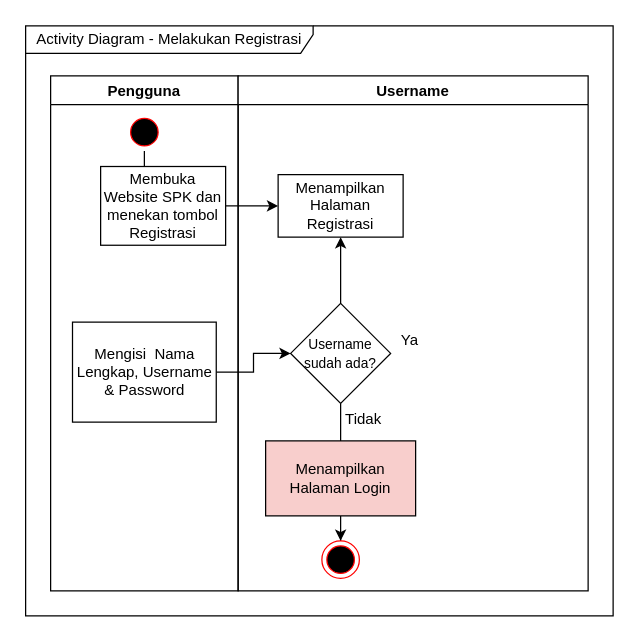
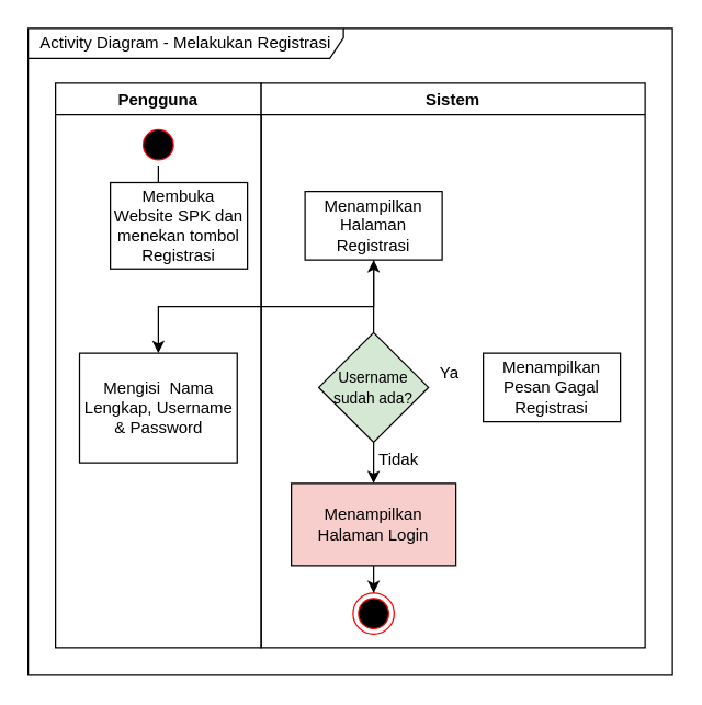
- <mxCell id="8" value="Username" style="swimlane;" parent="1" vertex="1"><mxGeometry x="190" y="60" width="280" height="412" as="geometry" /></mxCell>
+ <mxCell id="8" value="Sistem" style="swimlane;" parent="1" vertex="1"><mxGeometry x="190" y="60" width="280" height="412" as="geometry" /></mxCell>
- <mxCell id="6" style="edgeStyle=orthogonalEdgeStyle;rounded=0;orthogonalLoop=1;jettySize=auto;html=1;entryX=0;entryY=0.5;entryDx=0;entryDy=0;" parent="1" source="7" target="9" edge="1"><mxGeometry relative="1" as="geometry" /></mxCell>
+ <mxCell id="21" style="edgeStyle=orthogonalEdgeStyle;rounded=0;orthogonalLoop=1;jettySize=auto;html=1;entryX=0.5;entryY=0;entryDx=0;entryDy=0;exitX=0.5;exitY=1;exitDx=0;exitDy=0;" parent="1" source="9" target="20" edge="1"><mxGeometry relative="1" as="geometry" /></mxCell>
- <mxCell id="12" value="&lt;font style=&quot;font-size: 11px;&quot;&gt;Username sudah ada?&lt;/font&gt;" style="rhombus;whiteSpace=wrap;html=1;dashed=0;" parent="8" vertex="1"><mxGeometry x="42" y="182" width="80" height="80" as="geometry" /></mxCell>
+ <mxCell id="12" value="&lt;font style=&quot;font-size: 11px;&quot;&gt;Username sudah ada?&lt;/font&gt;" style="rhombus;whiteSpace=wrap;html=1;dashed=0;fillColor=#d5e8d4;" parent="8" vertex="1"><mxGeometry x="42" y="182" width="80" height="80" as="geometry" /></mxCell>
+ <mxCell id="18" value="Menampilkan Pesan Gagal Registrasi" style="html=1;dashed=0;whiteSpace=wrap;" parent="8" vertex="1"><mxGeometry x="162" y="197" width="100" height="50" as="geometry" /></mxCell>
- <mxCell id="19" style="edgeStyle=orthogonalEdgeStyle;rounded=0;orthogonalLoop=1;jettySize=auto;html=1;entryX=0;entryY=0.5;entryDx=0;entryDy=0;" parent="1" source="20" target="12" edge="1"><mxGeometry relative="1" as="geometry" /></mxCell>
- <mxCell id="10" value="" style="edgeStyle=orthogonalEdgeStyle;rounded=0;orthogonalLoop=1;jettySize=auto;html=1;endArrow=none;" parent="8" source="12" target="14" edge="1"><mxGeometry relative="1" as="geometry" /></mxCell>
+ <mxCell id="10" value="" style="edgeStyle=orthogonalEdgeStyle;rounded=0;orthogonalLoop=1;jettySize=auto;html=1;" parent="8" source="12" target="14" edge="1"><mxGeometry relative="1" as="geometry" /></mxCell>
